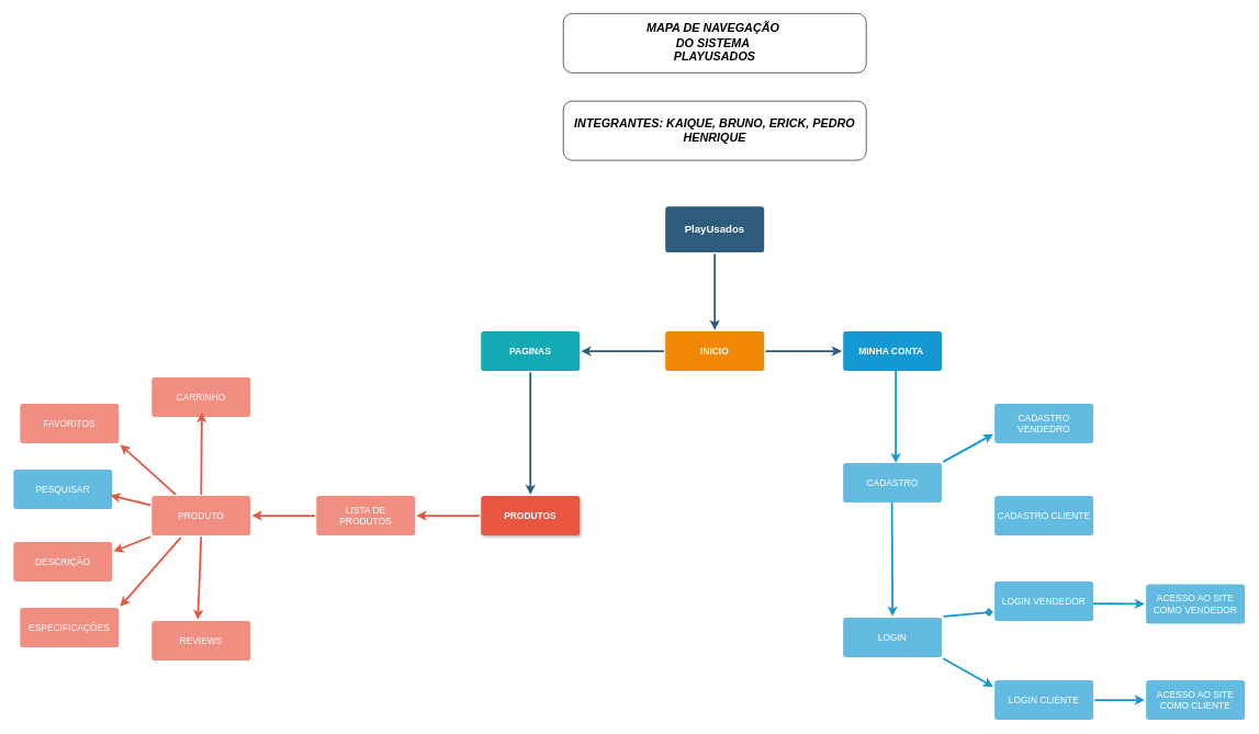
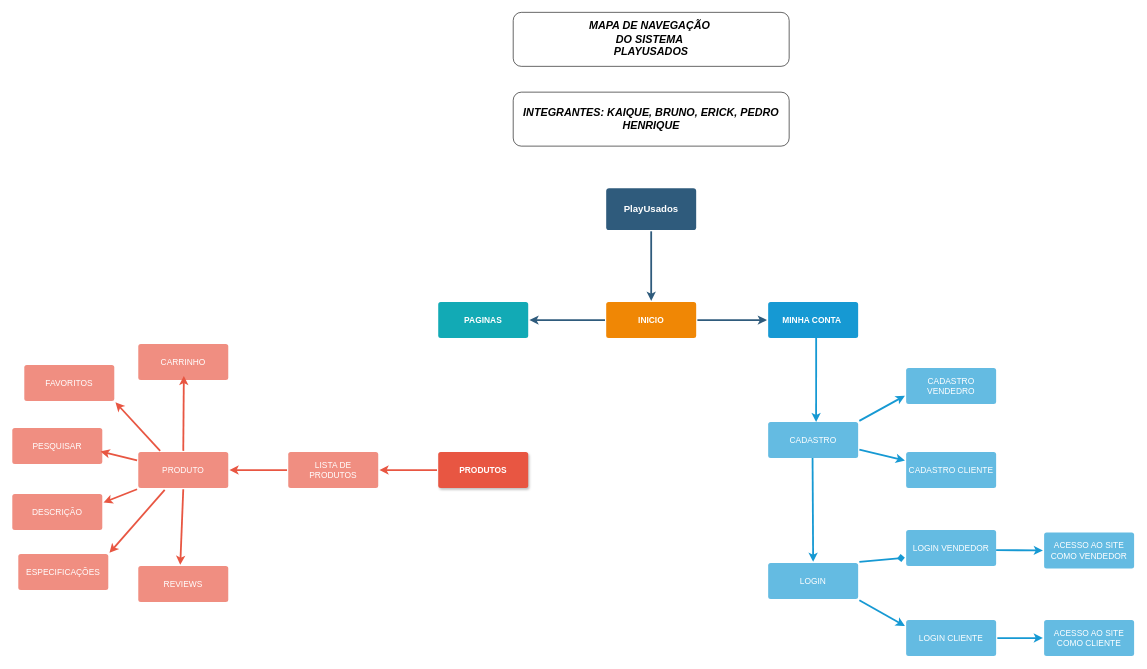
- <mxCell id="27" value="FAVORITOS" style="rounded=1;whiteSpace=wrap;html=1;shadow=0;labelBackgroundColor=none;strokeColor=none;strokeWidth=3;fillColor=#f08e81;fontFamily=Helvetica;fontSize=14;fontColor=#FFFFFF;align=center;spacing=5;fontStyle=0;arcSize=7;perimeterSpacing=2;" parent="1" vertex="1"><mxGeometry x="30" y="613" width="150" height="60" as="geometry" /></mxCell>
+ <mxCell id="27" value="FAVORITOS" style="rounded=1;whiteSpace=wrap;html=1;shadow=0;labelBackgroundColor=none;strokeColor=none;strokeWidth=3;fillColor=#f08e81;fontFamily=Helvetica;fontSize=14;fontColor=#FFFFFF;align=center;spacing=5;fontStyle=0;arcSize=7;perimeterSpacing=2;" parent="1" vertex="1"><mxGeometry x="40" y="608" width="150" height="60" as="geometry" /></mxCell>
- <mxCell id="35" value="" style="edgeStyle=none;rounded=0;jumpStyle=none;html=1;shadow=0;labelBackgroundColor=none;startArrow=none;startFill=0;endArrow=classic;endFill=1;jettySize=auto;orthogonalLoop=1;strokeColor=#2F5B7C;strokeWidth=3;fontFamily=Helvetica;fontSize=16;fontColor=#23445D;spacing=5;exitX=0.5;exitY=1;exitDx=0;exitDy=0;" edge="1" parent="1" source="11" target="5"><mxGeometry relative="1" as="geometry"><mxPoint x="800" y="563" as="sourcePoint" /><mxPoint x="800" y="679" as="targetPoint" /></mxGeometry></mxCell>
- <mxCell id="26" value="PESQUISAR" style="rounded=1;whiteSpace=wrap;html=1;shadow=0;labelBackgroundColor=none;strokeColor=none;strokeWidth=3;fillColor=#64bbe2;fontFamily=Helvetica;fontSize=14;fontColor=#FFFFFF;align=center;spacing=5;fontStyle=0;arcSize=7;perimeterSpacing=2;" parent="1" vertex="1"><mxGeometry x="20" y="713" width="150" height="60" as="geometry" /></mxCell>
+ <mxCell id="26" value="PESQUISAR" style="rounded=1;whiteSpace=wrap;html=1;shadow=0;labelBackgroundColor=none;strokeColor=none;strokeWidth=3;fillColor=#f08e81;fontFamily=Helvetica;fontSize=14;fontColor=#FFFFFF;align=center;spacing=5;fontStyle=0;arcSize=7;perimeterSpacing=2;" parent="1" vertex="1"><mxGeometry x="20" y="713" width="150" height="60" as="geometry" /></mxCell>
+ <mxCell id="16" value="" style="edgeStyle=none;rounded=0;jumpStyle=none;html=1;shadow=0;labelBackgroundColor=none;startArrow=none;startFill=0;endArrow=classic;endFill=1;jettySize=auto;orthogonalLoop=1;strokeColor=#1699D3;strokeWidth=3;fontFamily=Helvetica;fontSize=14;fontColor=#FFFFFF;spacing=5;exitX=1;exitY=0.75;exitDx=0;exitDy=0;entryX=0;entryY=0.25;entryDx=0;entryDy=0;" parent="1" source="9" target="14" edge="1"><mxGeometry relative="1" as="geometry"><mxPoint x="1452" y="701" as="sourcePoint" /><mxPoint x="1508" y="669" as="targetPoint" /><Array as="points" /></mxGeometry></mxCell>
